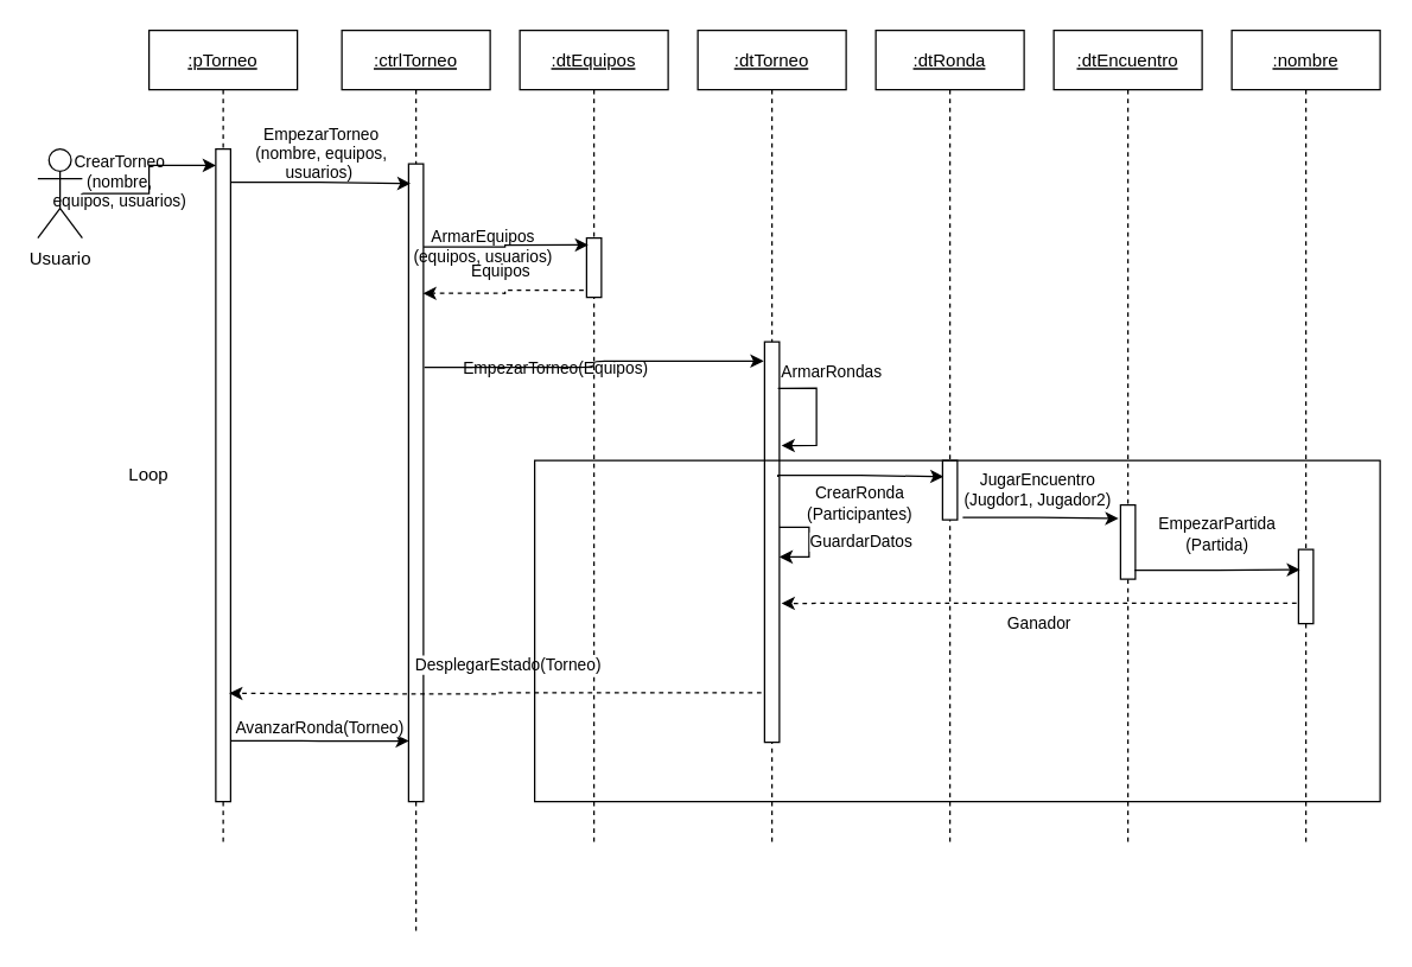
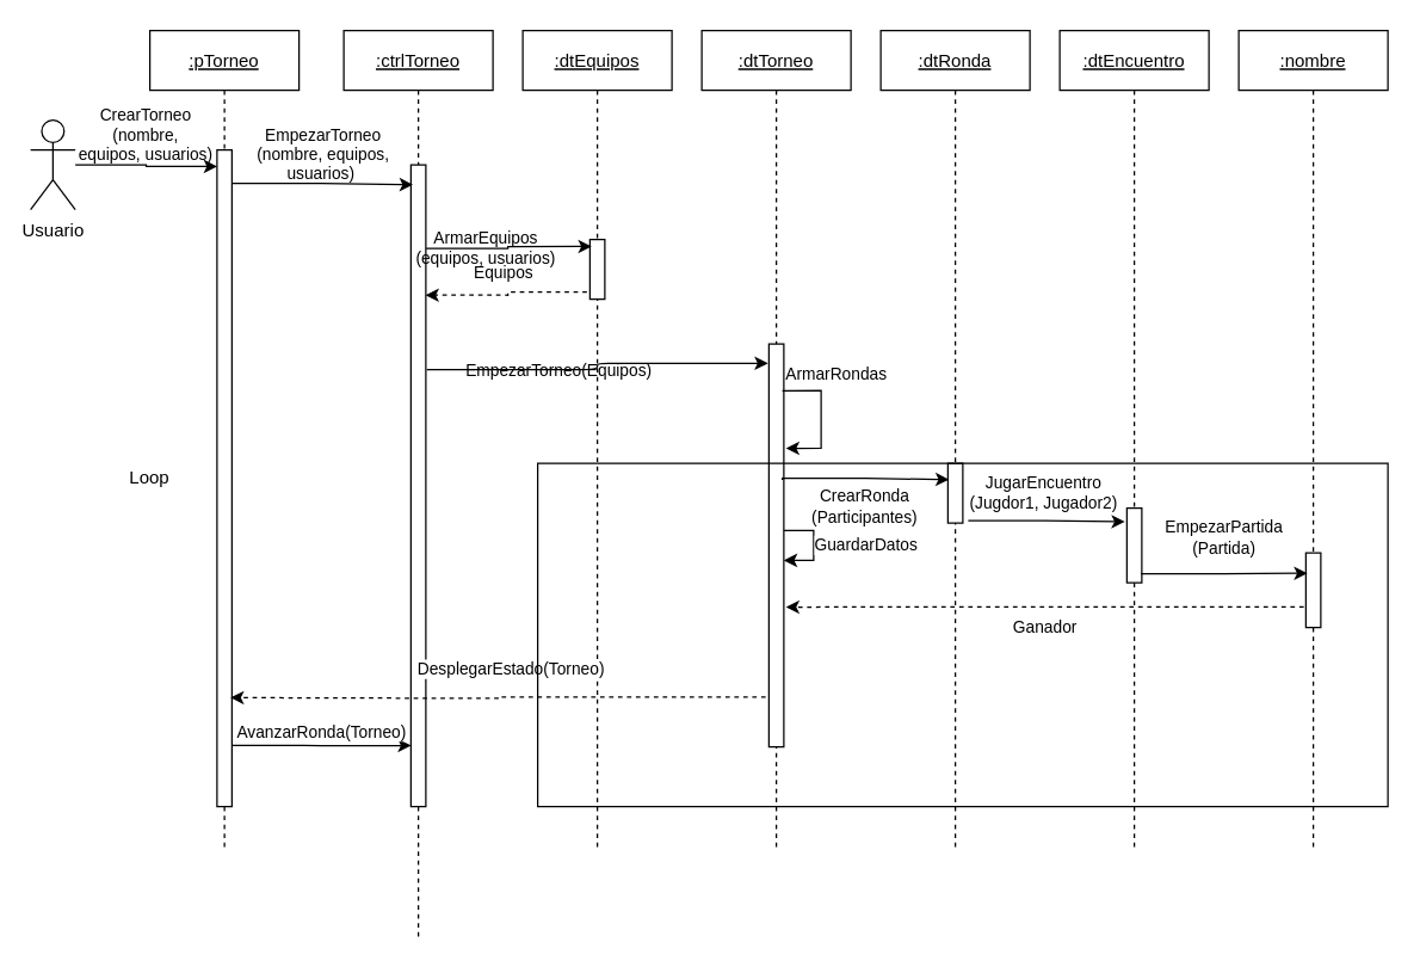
- <mxCell id="7" value="Usuario" style="shape=umlActor;verticalLabelPosition=bottom;verticalAlign=top;html=1;" vertex="1" parent="1"><mxGeometry x="25" y="100" width="30" height="60" as="geometry" /></mxCell>
+ <mxCell id="7" value="Usuario" style="shape=umlActor;verticalLabelPosition=bottom;verticalAlign=top;html=1;" vertex="1" parent="1"><mxGeometry x="20" y="80" width="30" height="60" as="geometry" /></mxCell>
